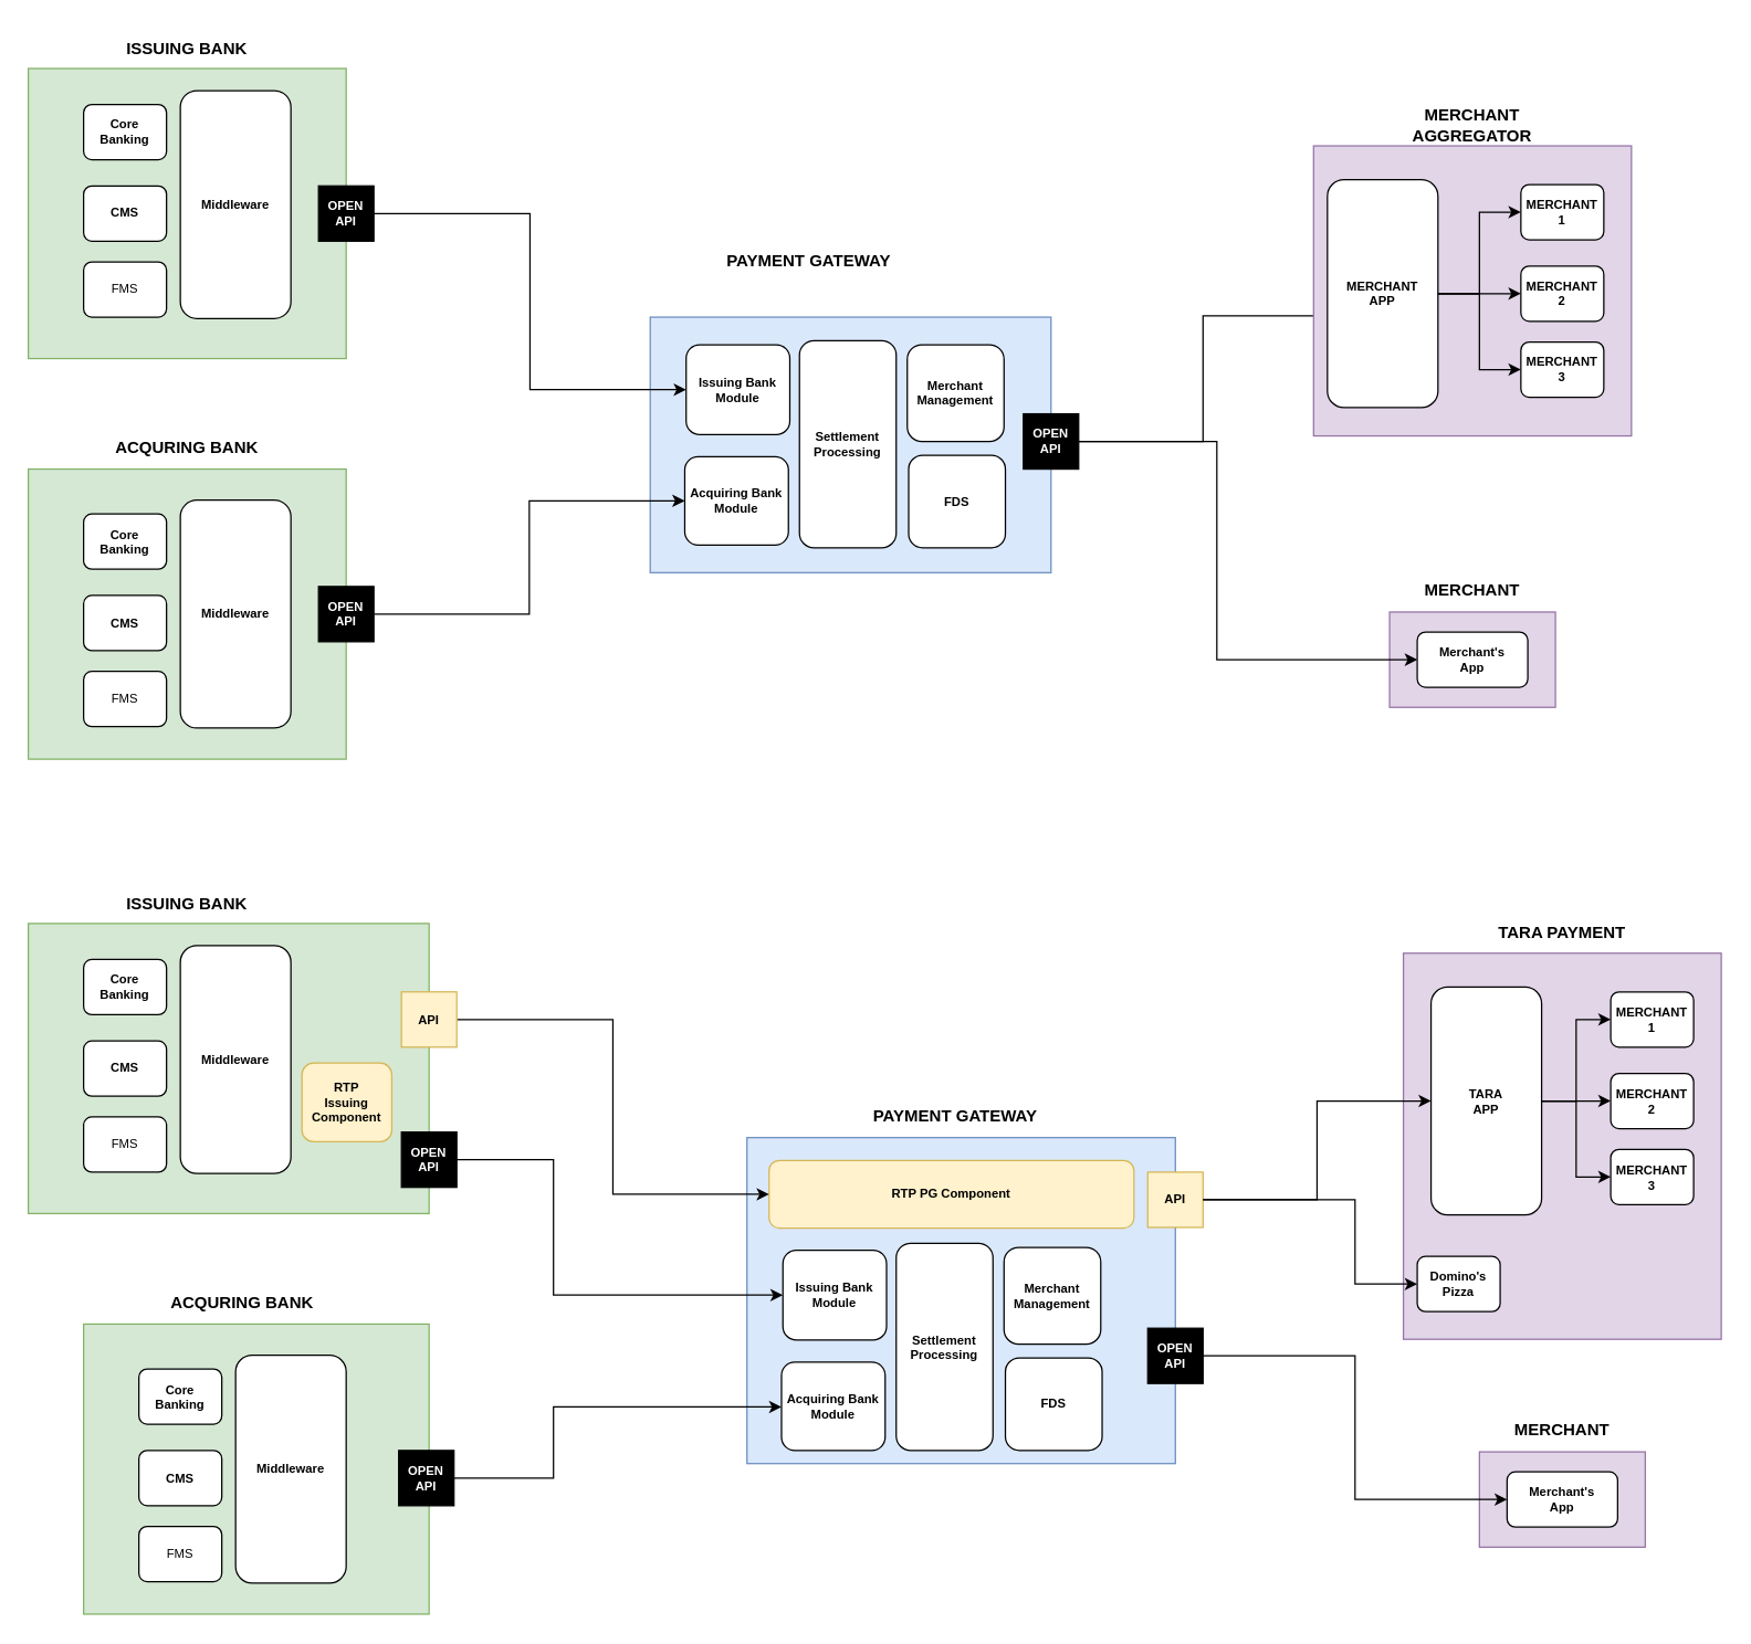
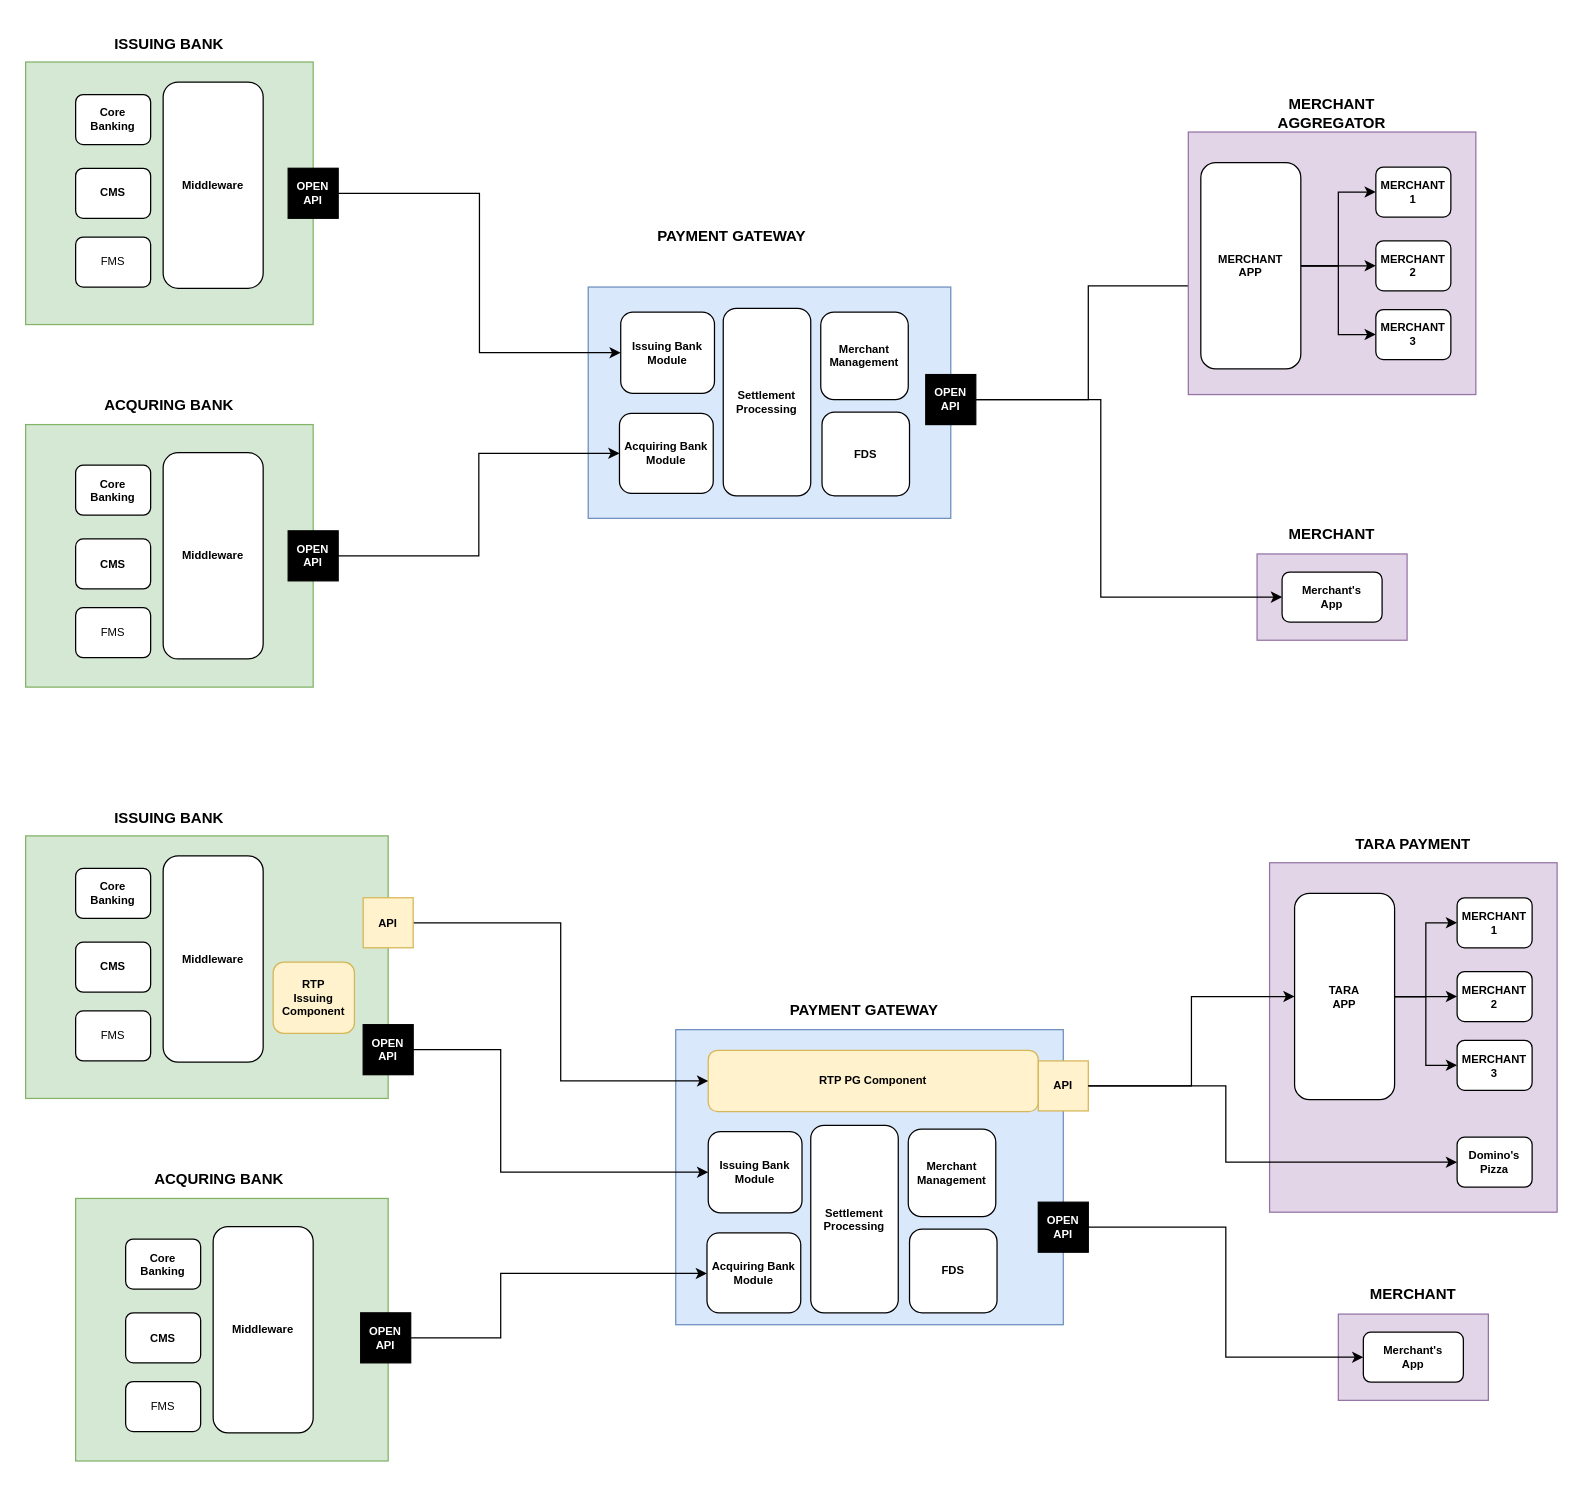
- <mxCell id="52" value="RTP PG Component" style="rounded=1;whiteSpace=wrap;html=1;fontFamily=Helvetica;fontSize=9;strokeColor=#d6b656;fillColor=#fff2cc;fontStyle=1" vertex="1" parent="1"><mxGeometry x="556" y="839.5" width="264" height="49" as="geometry" /></mxCell>
+ <mxCell id="52" value="RTP PG Component" style="rounded=1;whiteSpace=wrap;html=1;fontFamily=Helvetica;fontSize=9;strokeColor=#d6b656;fillColor=#fff2cc;fontStyle=1" vertex="1" parent="1"><mxGeometry x="566" y="839.5" width="264" height="49" as="geometry" /></mxCell>
- <mxCell id="82" value="Domino's&lt;br&gt;Pizza" style="rounded=1;whiteSpace=wrap;html=1;fontSize=9;fontStyle=1" vertex="1" parent="1"><mxGeometry x="1025" y="909" width="60" height="40" as="geometry" /></mxCell>
+ <mxCell id="82" value="Domino's&lt;br&gt;Pizza" style="rounded=1;whiteSpace=wrap;html=1;fontSize=9;fontStyle=1" vertex="1" parent="1"><mxGeometry x="1165" y="909" width="60" height="40" as="geometry" /></mxCell>
